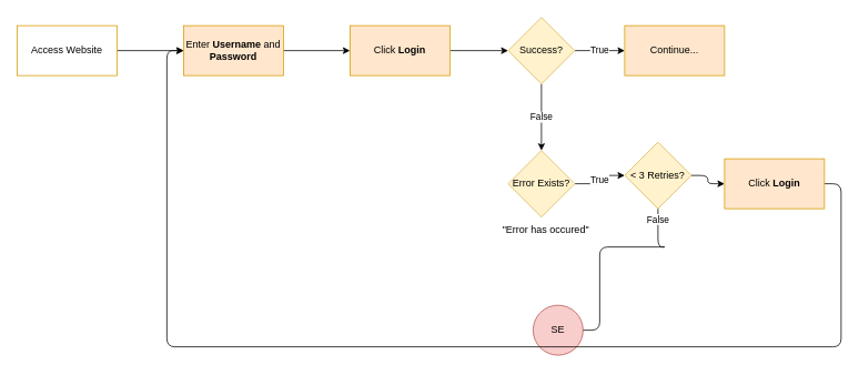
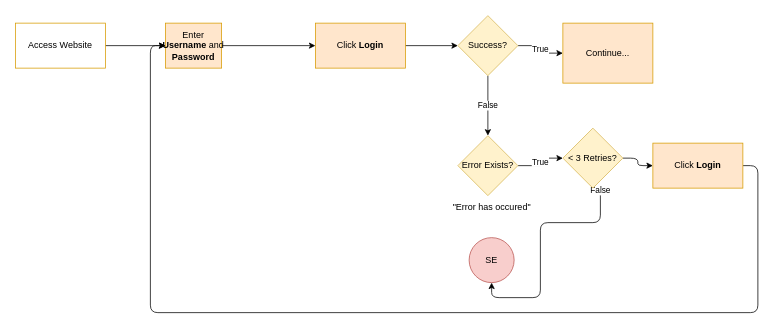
- <mxCell id="5" value="Enter &lt;b&gt;Username&lt;/b&gt;&amp;nbsp;and &lt;b&gt;Password&lt;/b&gt;" style="whiteSpace=wrap;html=1;fillColor=#ffe6cc;strokeColor=#d79b00;" vertex="1" parent="1"><mxGeometry x="220" y="30" width="120" height="60" as="geometry" /></mxCell>
+ <mxCell id="5" value="Enter &lt;b&gt;Username&lt;/b&gt;&amp;nbsp;and &lt;b&gt;Password&lt;/b&gt;" style="whiteSpace=wrap;html=1;fillColor=#ffe6cc;strokeColor=#d79b00;" vertex="1" parent="1"><mxGeometry x="220" y="30" width="75" height="60" as="geometry" /></mxCell>
- <mxCell id="17" value="Continue..." style="whiteSpace=wrap;html=1;fillColor=#ffe6cc;strokeColor=#d79b00;" vertex="1" parent="1"><mxGeometry x="750" y="30" width="120" height="60" as="geometry" /></mxCell>
+ <mxCell id="17" value="Continue..." style="whiteSpace=wrap;html=1;fillColor=#ffe6cc;strokeColor=#d79b00;" vertex="1" parent="1"><mxGeometry x="750" y="30" width="120" height="80" as="geometry" /></mxCell>
- <mxCell id="16" value="SE" style="ellipse;whiteSpace=wrap;html=1;fillColor=#f8cecc;strokeColor=#b85450;" vertex="1" parent="1"><mxGeometry x="640" y="366" width="60" height="60" as="geometry" /></mxCell>
+ <mxCell id="16" value="SE" style="ellipse;whiteSpace=wrap;html=1;fillColor=#f8cecc;strokeColor=#b85450;" vertex="1" parent="1"><mxGeometry x="625" y="316" width="60" height="60" as="geometry" /></mxCell>
